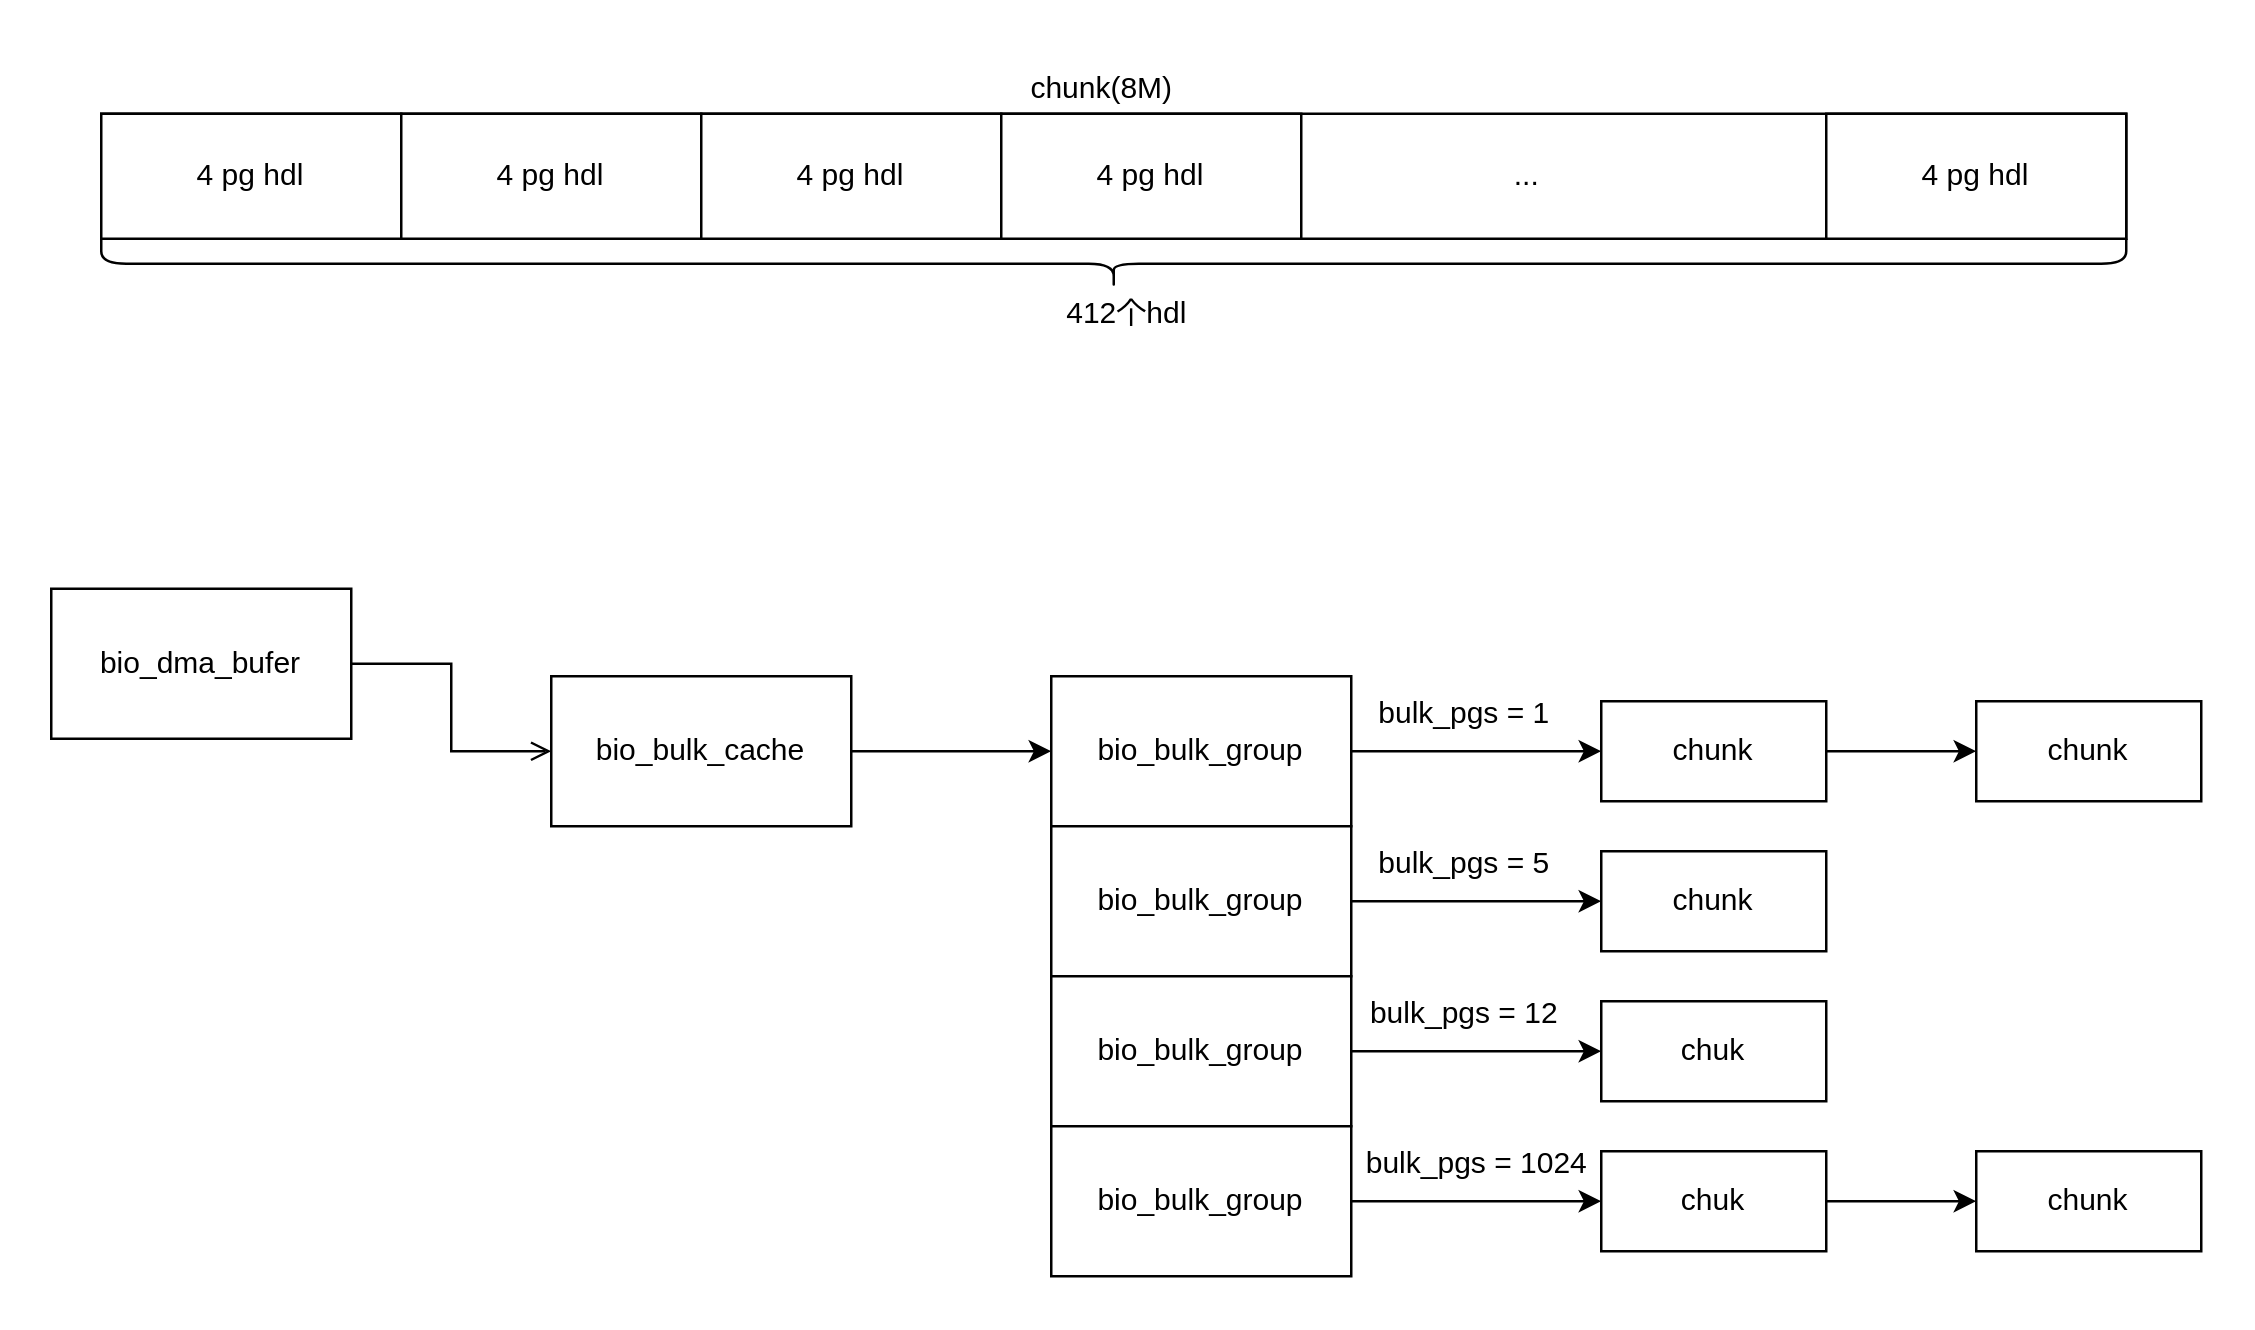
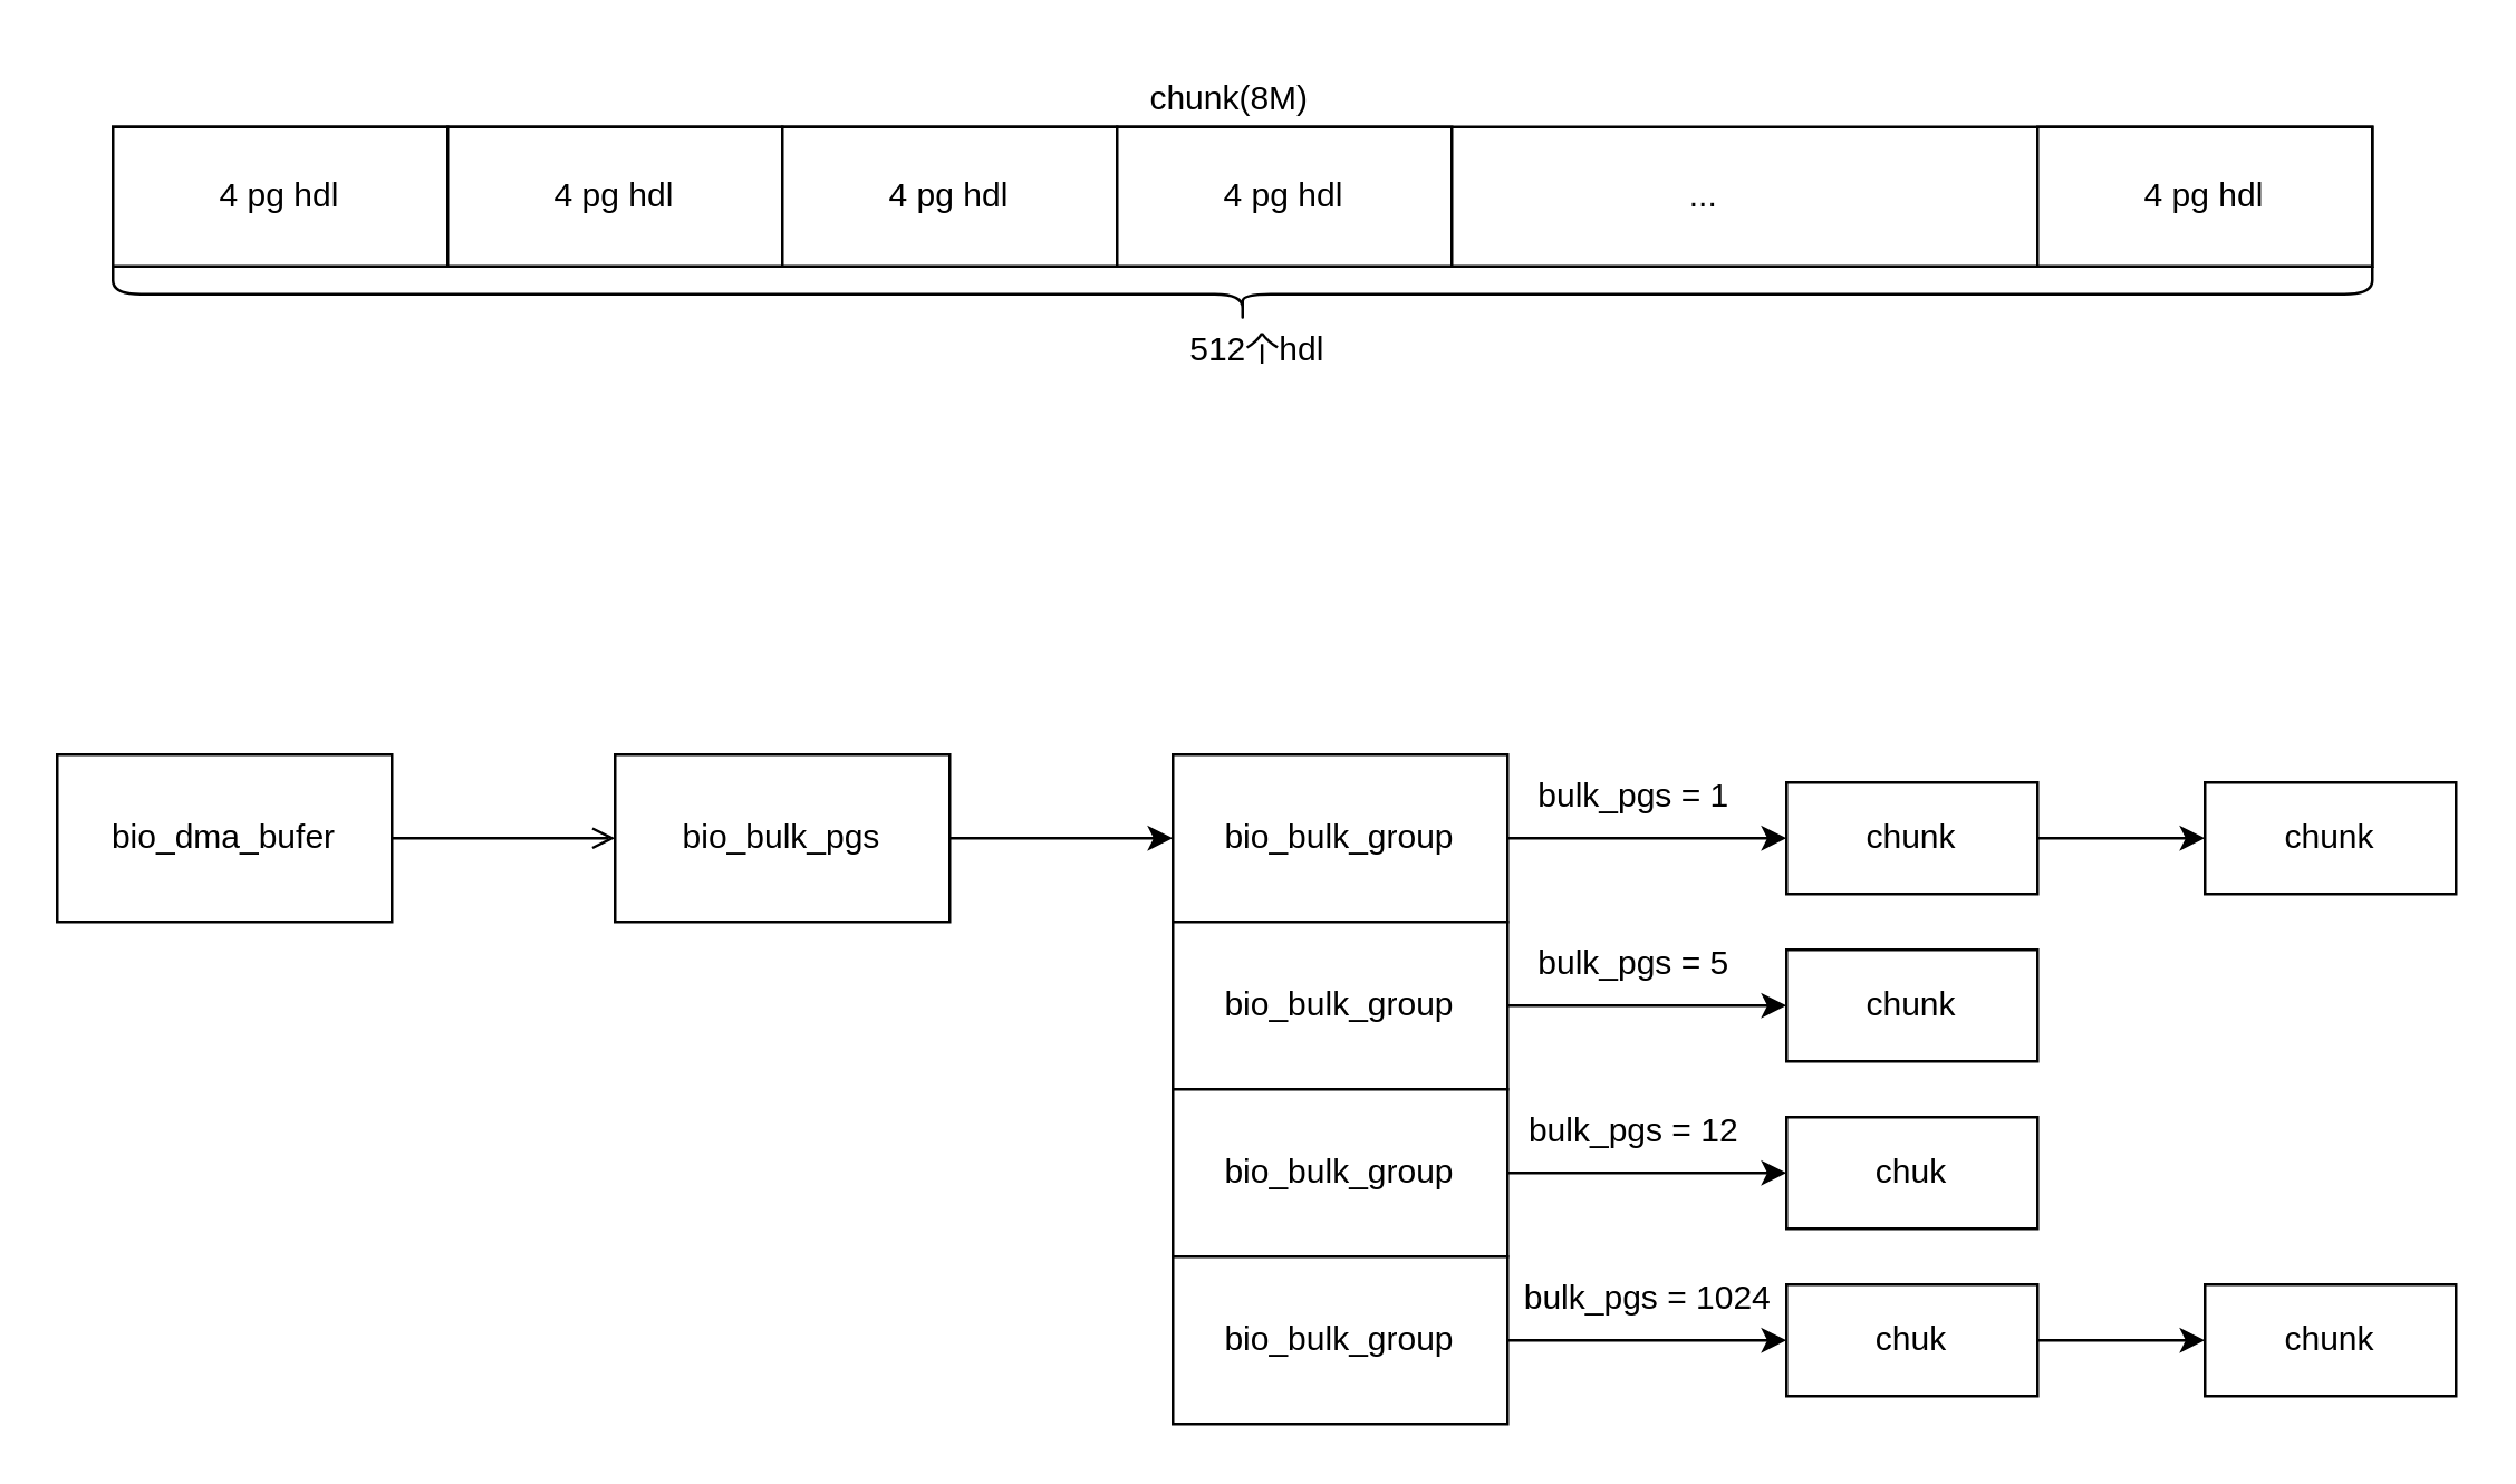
- <mxCell id="31" value="412个hdl" style="text;html=1;align=center;verticalAlign=middle;resizable=0;points=[];autosize=1;strokeColor=none;fillColor=none;" vertex="1" parent="1"><mxGeometry x="415" y="110" width="70" height="30" as="geometry" /></mxCell>
+ <mxCell id="31" value="512个hdl" style="text;html=1;align=center;verticalAlign=middle;resizable=0;points=[];autosize=1;strokeColor=none;fillColor=none;" vertex="1" parent="1"><mxGeometry x="415" y="110" width="70" height="30" as="geometry" /></mxCell>
- <mxCell id="3" value="bio_dma_bufer" style="rounded=0;whiteSpace=wrap;html=1;" vertex="1" parent="1"><mxGeometry x="20" y="235" width="120" height="60" as="geometry" /></mxCell>
+ <mxCell id="3" value="bio_dma_bufer" style="rounded=0;whiteSpace=wrap;html=1;" vertex="1" parent="1"><mxGeometry x="20" y="270" width="120" height="60" as="geometry" /></mxCell>
- <mxCell id="5" value="bio_bulk_cache" style="whiteSpace=wrap;html=1;rounded=0;" vertex="1" parent="1"><mxGeometry x="220" y="270" width="120" height="60" as="geometry" /></mxCell>
+ <mxCell id="5" value="bio_bulk_pgs" style="whiteSpace=wrap;html=1;rounded=0;" vertex="1" parent="1"><mxGeometry x="220" y="270" width="120" height="60" as="geometry" /></mxCell>
